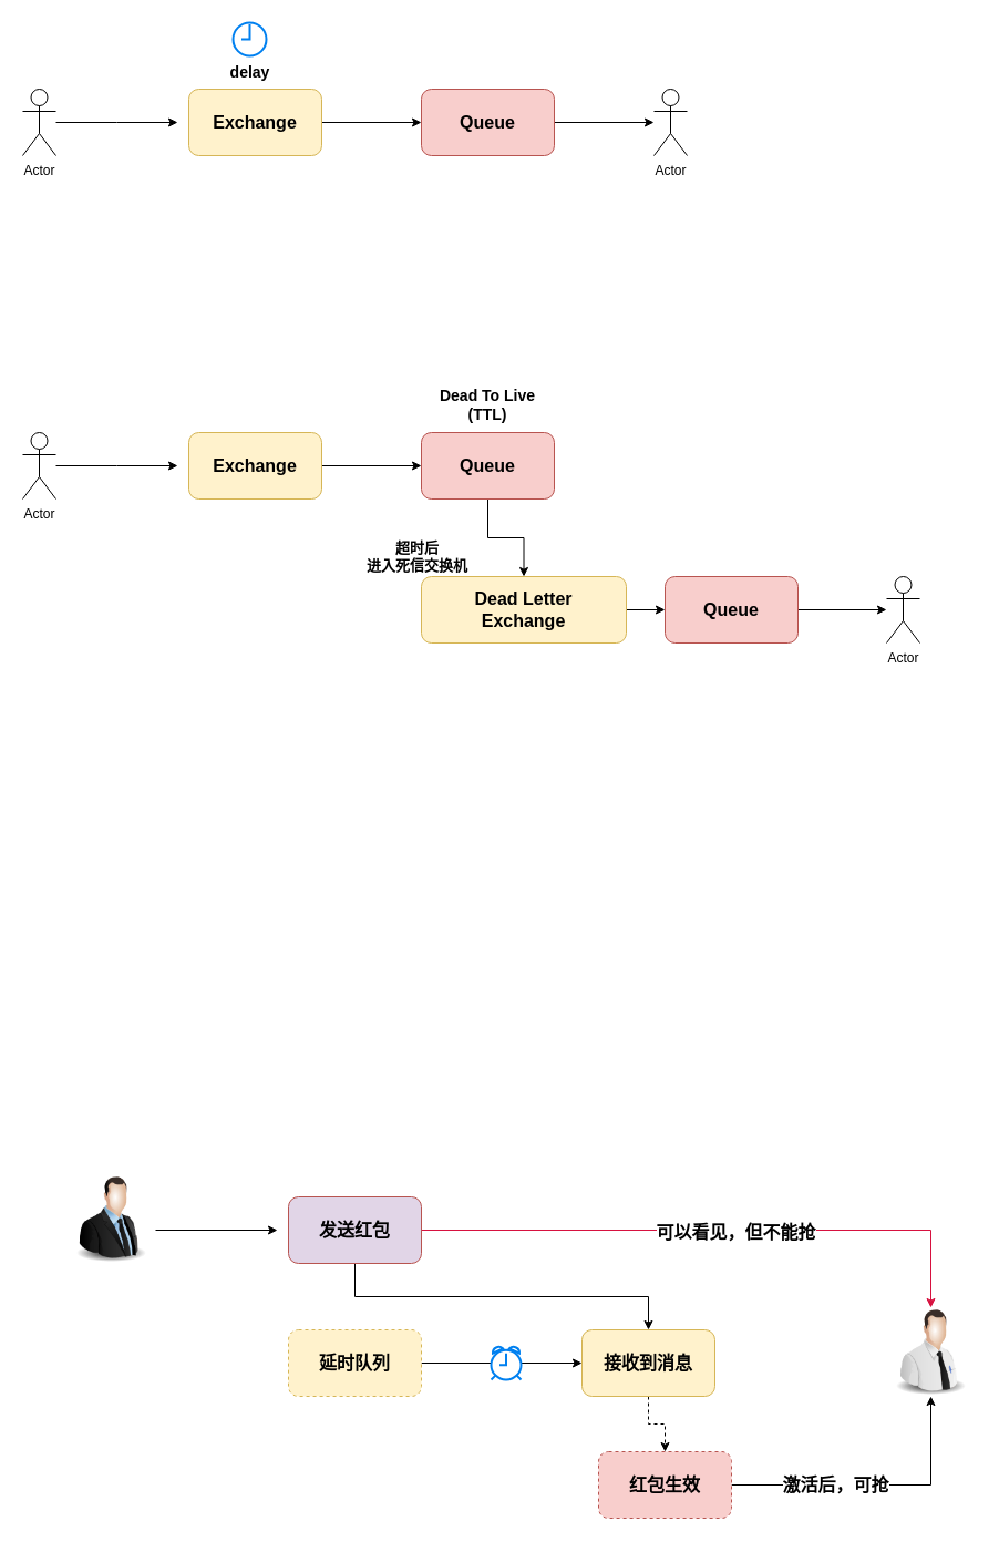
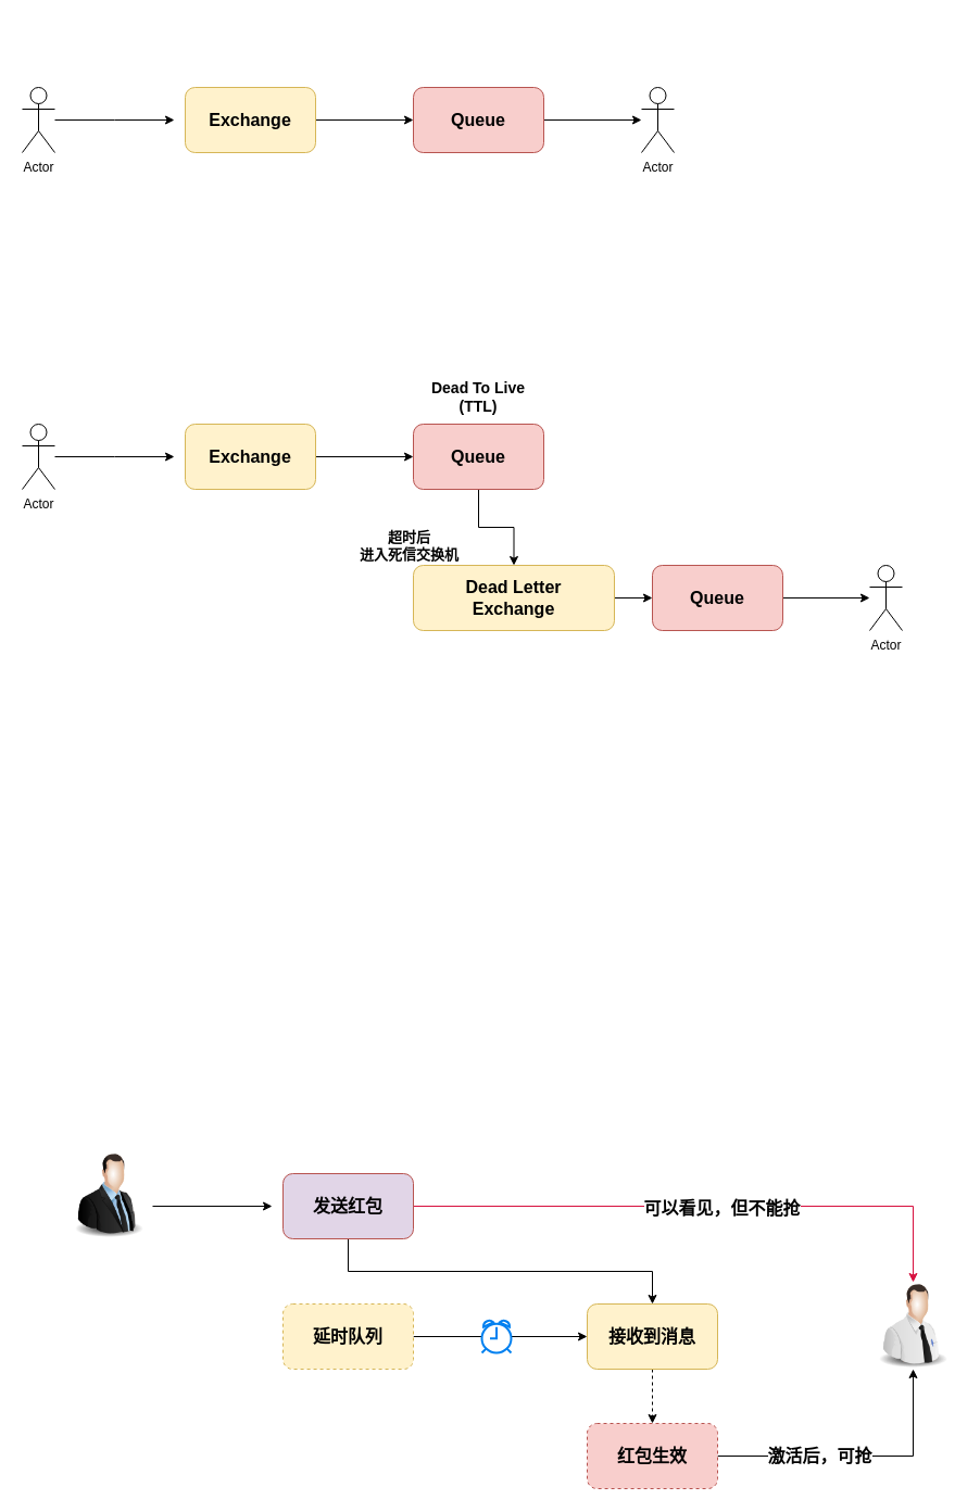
- <mxCell id="9" value="&lt;font style=&quot;font-size: 14px;&quot;&gt;&lt;b&gt;delay&lt;/b&gt;&lt;/font&gt;" style="html=1;verticalLabelPosition=bottom;align=center;labelBackgroundColor=#ffffff;verticalAlign=top;strokeWidth=2;strokeColor=#0080F0;shadow=0;dashed=0;shape=mxgraph.ios7.icons.clock;" parent="1" vertex="1"><mxGeometry x="210" y="20" width="30" height="30" as="geometry" /></mxCell>
- <mxCell id="38" value="&lt;font style=&quot;font-size: 16px;&quot;&gt;&lt;b&gt;接收到消息&lt;/b&gt;&lt;/font&gt;" style="rounded=1;whiteSpace=wrap;html=1;fillColor=#fff2cc;strokeColor=#d6b656;" vertex="1" parent="1"><mxGeometry x="525" y="1200" width="120" height="60" as="geometry" /></mxCell>
+ <mxCell id="38" value="&lt;font style=&quot;font-size: 16px;&quot;&gt;&lt;b&gt;接收到消息&lt;/b&gt;&lt;/font&gt;" style="rounded=1;whiteSpace=wrap;html=1;fillColor=#fff2cc;strokeColor=#d6b656;" vertex="1" parent="1"><mxGeometry x="540" y="1200" width="120" height="60" as="geometry" /></mxCell>
